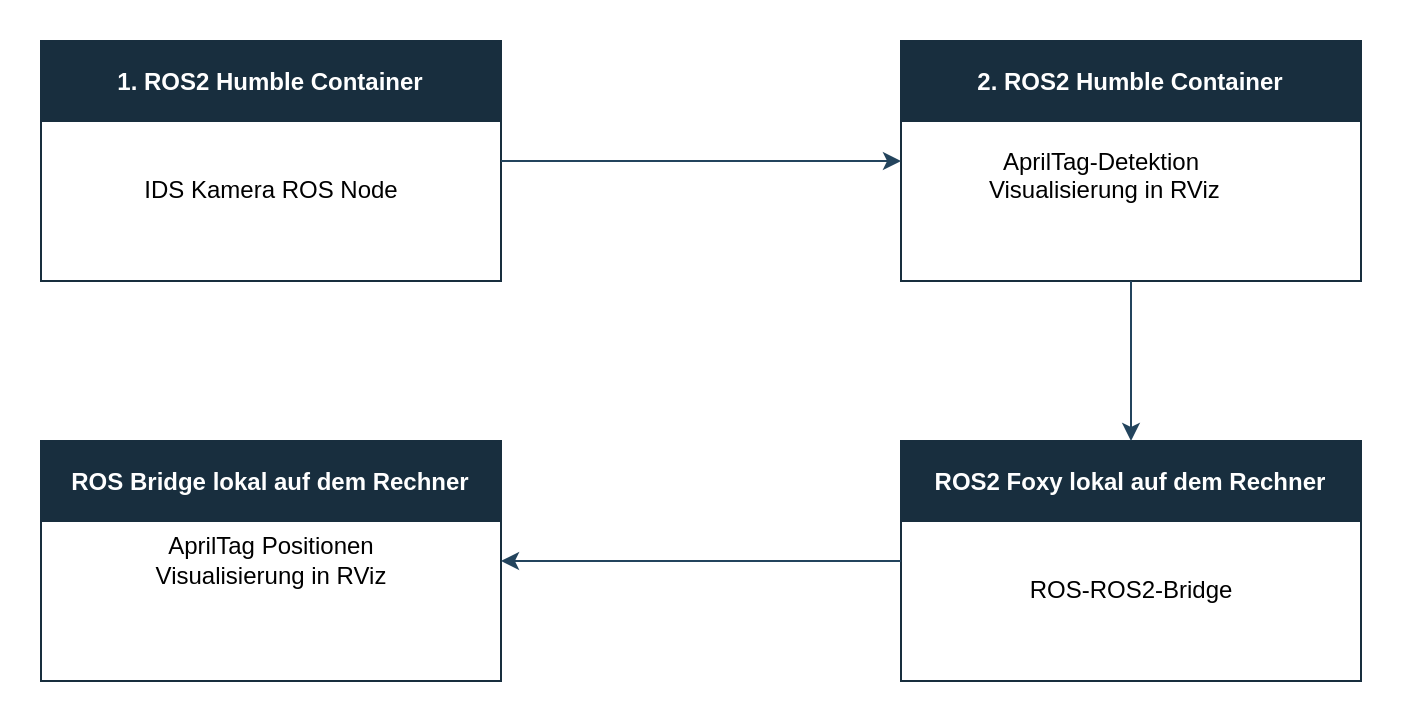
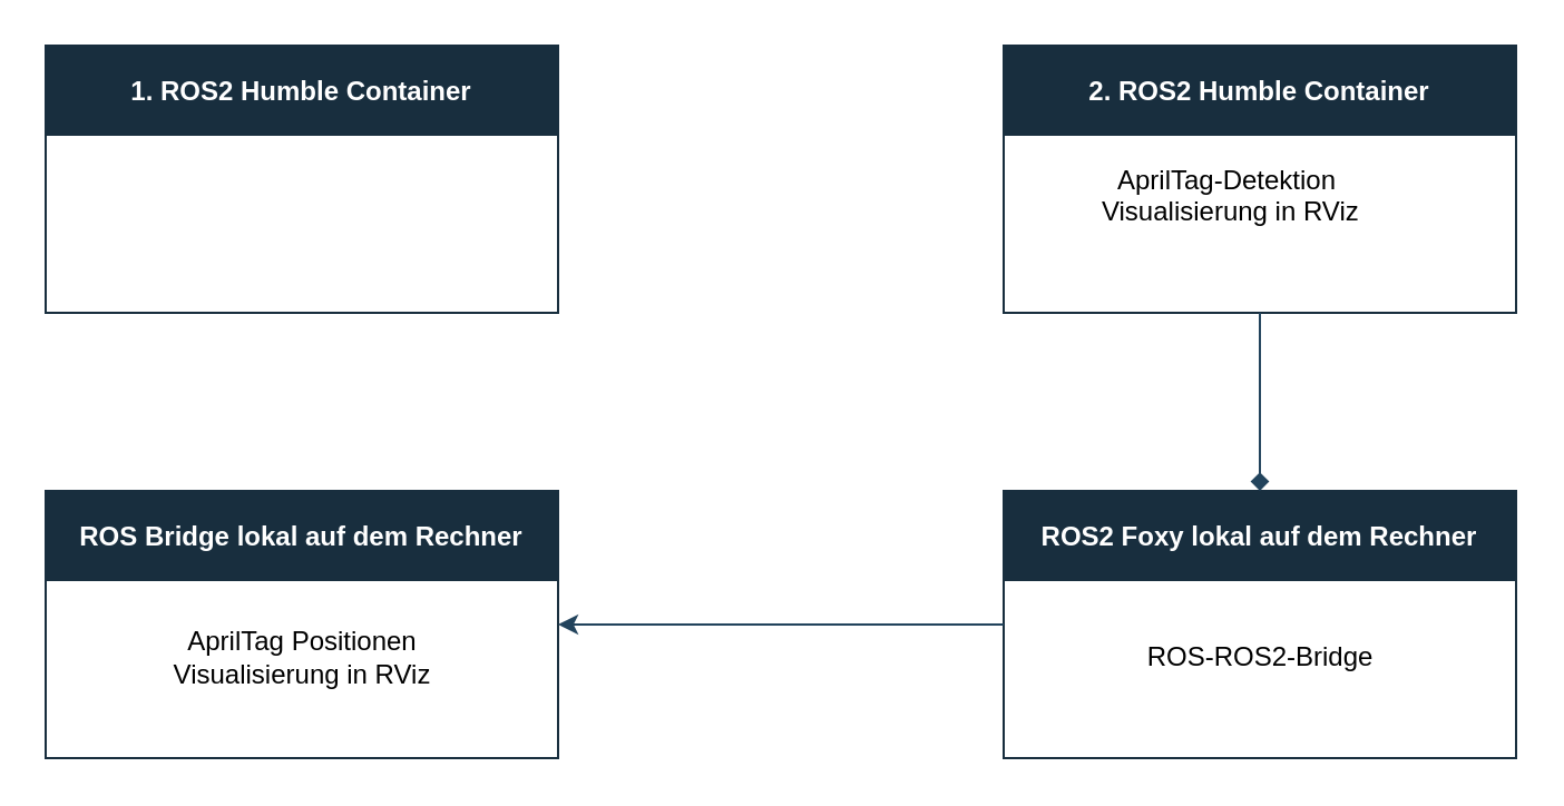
- <mxCell id="10" value="" style="endArrow=classic;html=1;rounded=0;strokeColor=#23445D;exitX=1;exitY=0.5;exitDx=0;exitDy=0;entryX=0;entryY=0.5;entryDx=0;entryDy=0;" edge="1" parent="1" source="2" target="6"><mxGeometry width="50" height="50" relative="1" as="geometry"><mxPoint x="260" y="320" as="sourcePoint" /><mxPoint x="310" y="270" as="targetPoint" /></mxGeometry></mxCell>
- <mxCell id="3" value="IDS Kamera ROS Node" style="text;html=1;align=center;verticalAlign=middle;resizable=0;points=[];autosize=1;strokeColor=none;fillColor=none;labelBackgroundColor=default;fontColor=#000000;labelBorderColor=none;" vertex="1" parent="2"><mxGeometry x="40" y="60" width="150" height="30" as="geometry" /></mxCell>
- <mxCell id="11" value="" style="endArrow=classic;html=1;rounded=0;strokeColor=#23445D;exitX=0.5;exitY=1;exitDx=0;exitDy=0;entryX=0.5;entryY=0;entryDx=0;entryDy=0;" edge="1" parent="1" source="6" target="4"><mxGeometry width="50" height="50" relative="1" as="geometry"><mxPoint x="260" y="320" as="sourcePoint" /><mxPoint x="310" y="270" as="targetPoint" /></mxGeometry></mxCell>
+ <mxCell id="11" value="" style="endArrow=diamond;html=1;rounded=0;strokeColor=#23445D;exitX=0.5;exitY=1;exitDx=0;exitDy=0;entryX=0.5;entryY=0;entryDx=0;entryDy=0;" edge="1" parent="1" source="6" target="4"><mxGeometry width="50" height="50" relative="1" as="geometry"><mxPoint x="260" y="320" as="sourcePoint" /><mxPoint x="310" y="270" as="targetPoint" /></mxGeometry></mxCell>
- <mxCell id="9" value="&lt;div&gt;AprilTag Positionen&lt;/div&gt;&lt;div&gt;Visualisierung in RViz&lt;br&gt;&lt;/div&gt;" style="text;html=1;align=center;verticalAlign=middle;resizable=0;points=[];autosize=1;strokeColor=none;fillColor=none;labelBackgroundColor=default;fontColor=#000000;labelBorderColor=none;" vertex="1" parent="8"><mxGeometry x="45" y="40" width="140" height="40" as="geometry" /></mxCell>
+ <mxCell id="9" value="&lt;div&gt;AprilTag Positionen&lt;/div&gt;&lt;div&gt;Visualisierung in RViz&lt;br&gt;&lt;/div&gt;" style="text;html=1;align=center;verticalAlign=middle;resizable=0;points=[];autosize=1;strokeColor=none;fillColor=none;labelBackgroundColor=default;fontColor=#000000;labelBorderColor=none;" vertex="1" parent="8"><mxGeometry x="45" y="55" width="140" height="40" as="geometry" /></mxCell>
